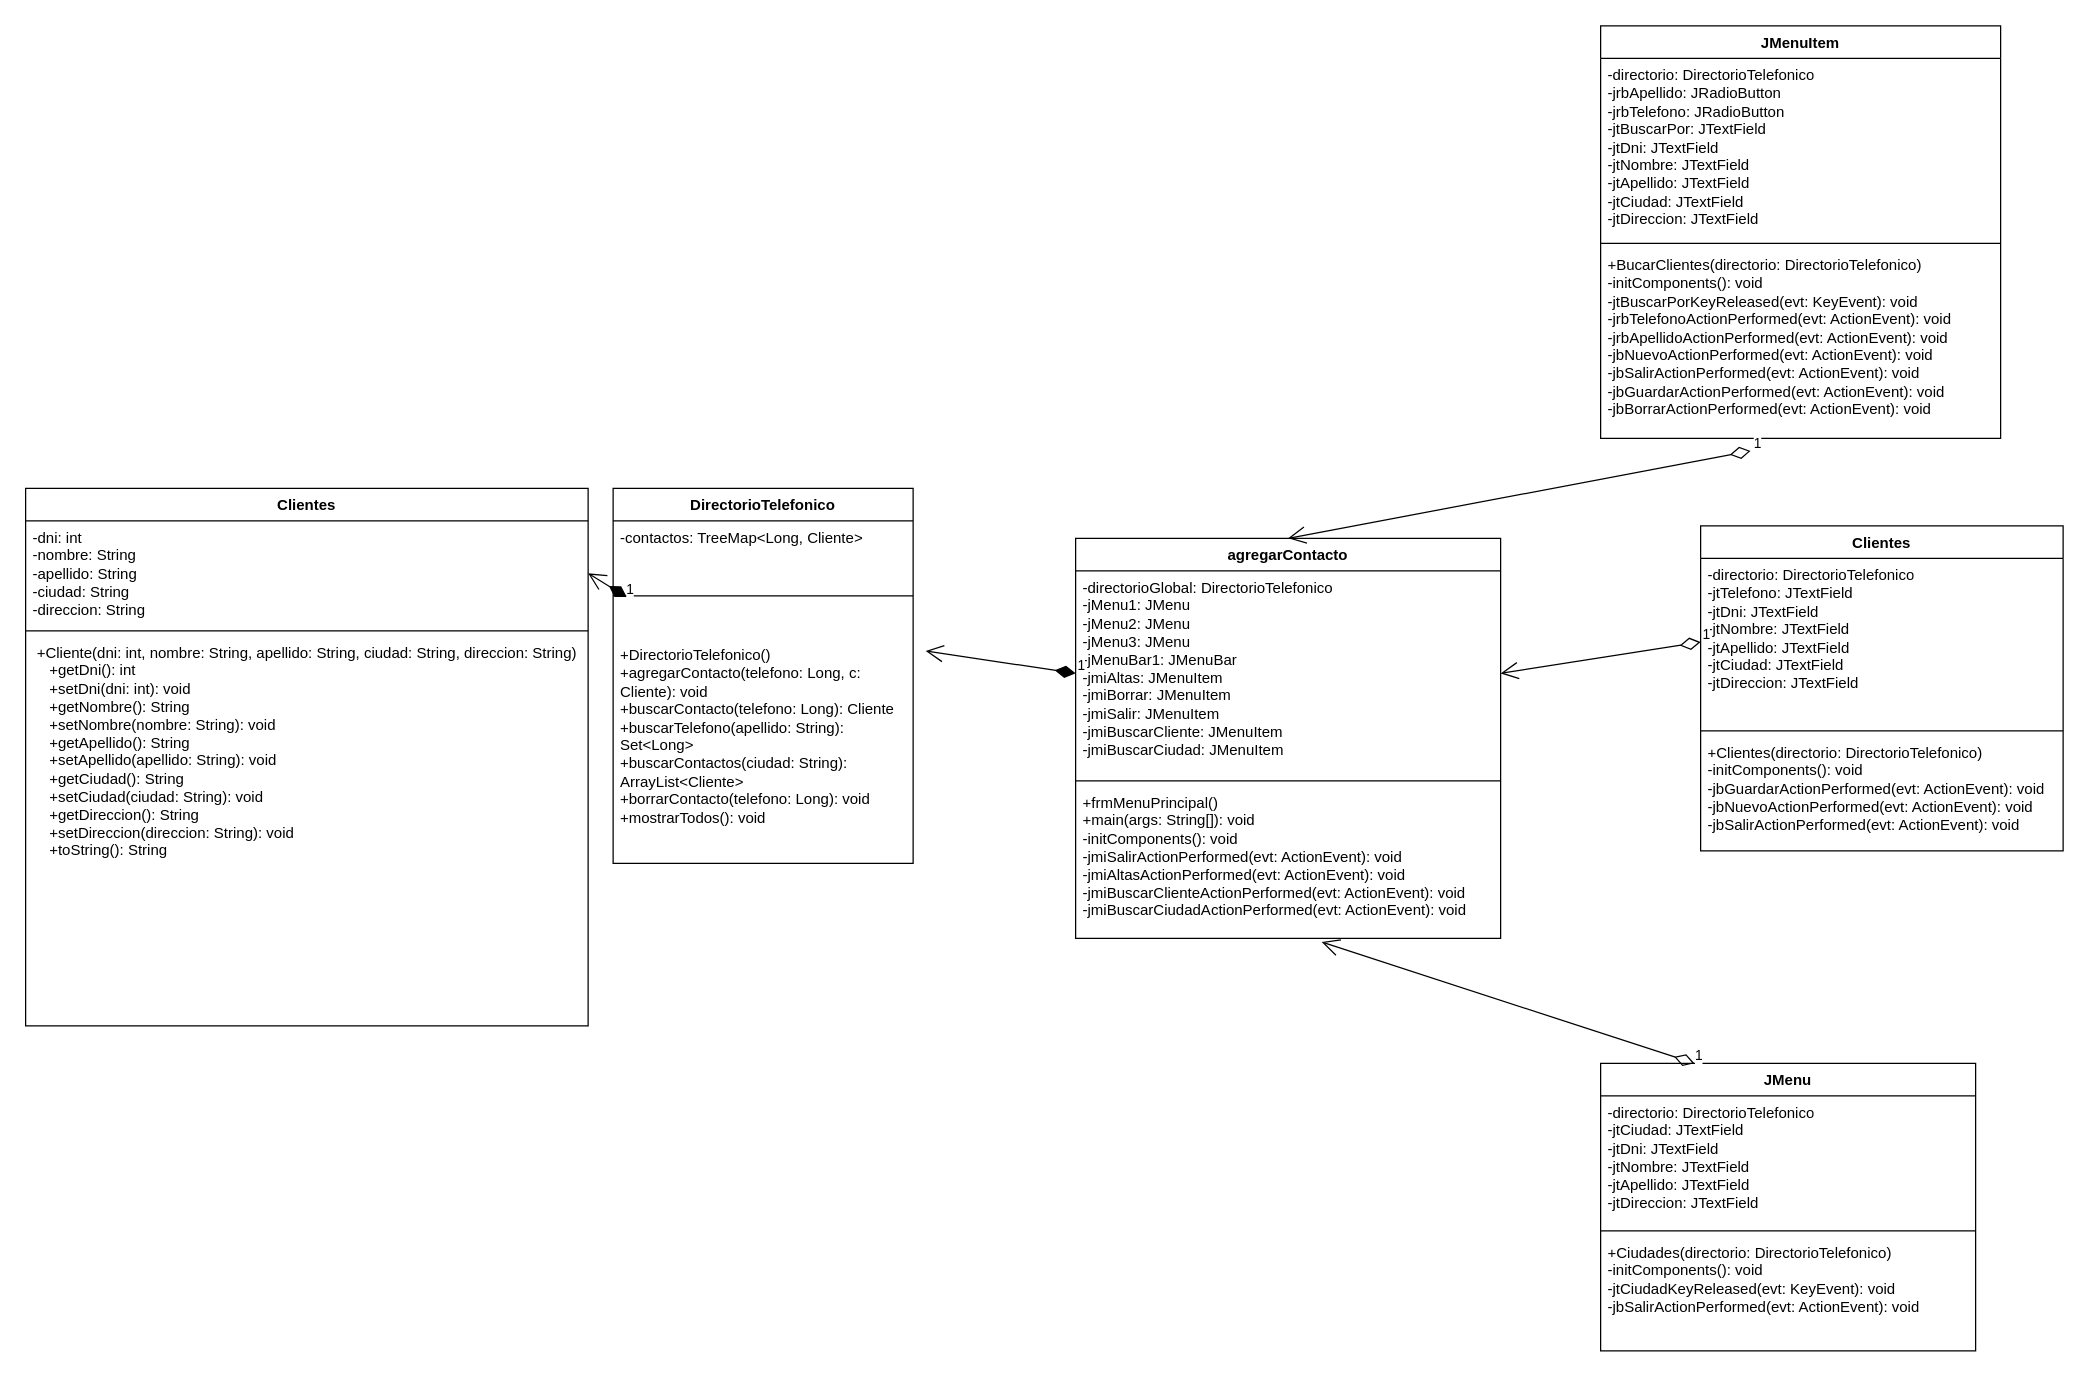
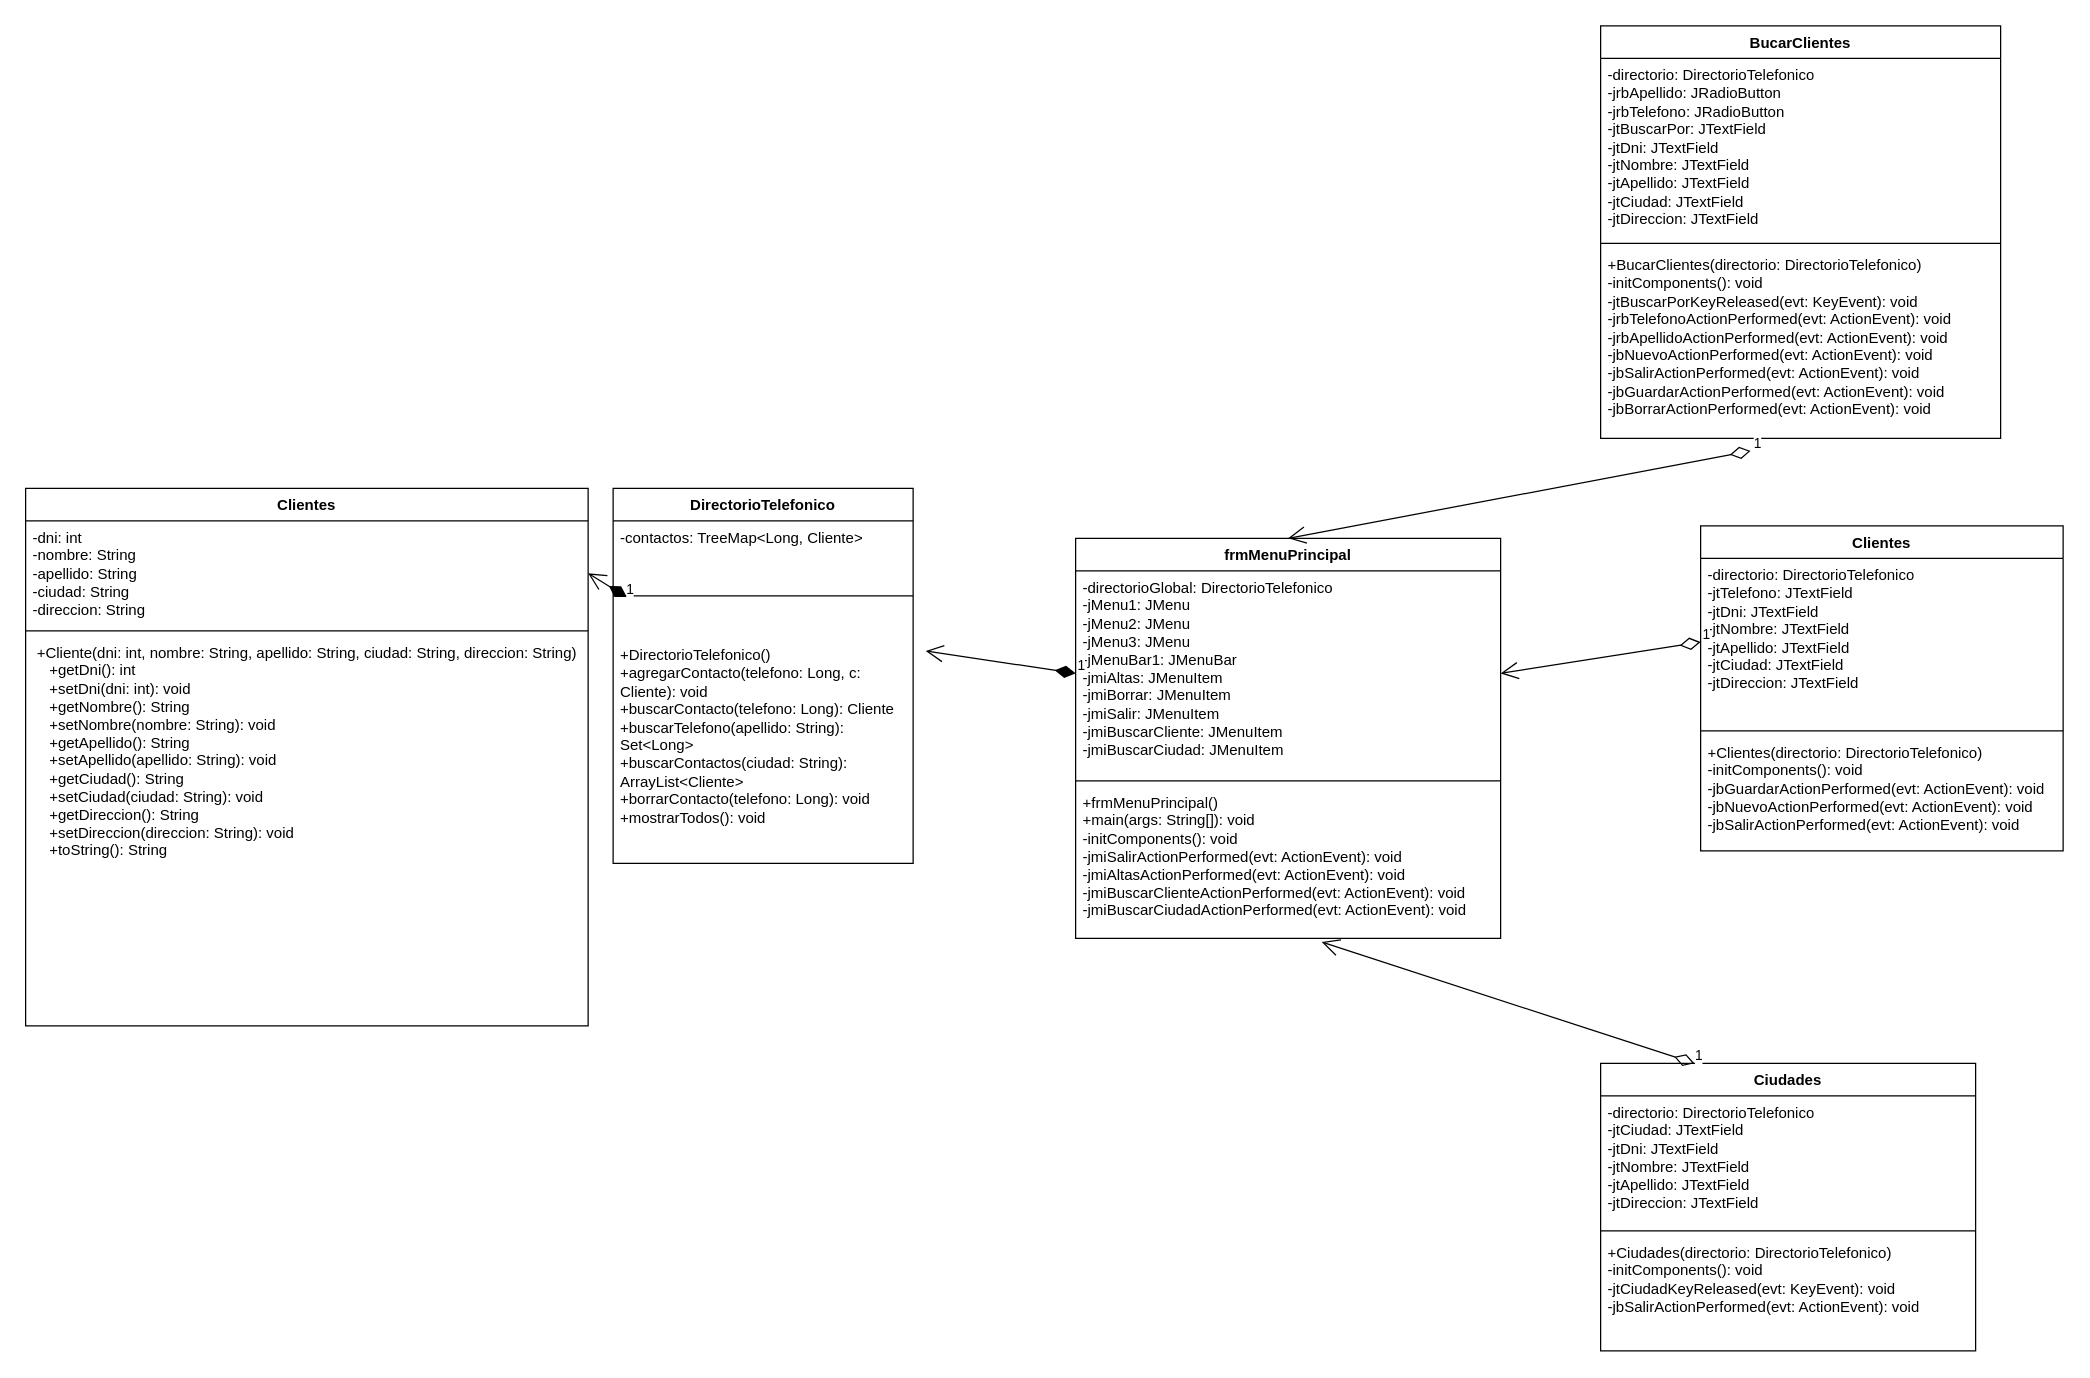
- <mxCell id="7" value="JMenuItem " style="swimlane;fontStyle=1;align=center;verticalAlign=top;childLayout=stackLayout;horizontal=1;startSize=26;horizontalStack=0;resizeParent=1;resizeParentMax=0;resizeLast=0;collapsible=1;marginBottom=0;whiteSpace=wrap;html=1;" vertex="1" parent="1"><mxGeometry x="1280" y="20" width="320" height="330" as="geometry" /></mxCell>
+ <mxCell id="7" value="BucarClientes " style="swimlane;fontStyle=1;align=center;verticalAlign=top;childLayout=stackLayout;horizontal=1;startSize=26;horizontalStack=0;resizeParent=1;resizeParentMax=0;resizeLast=0;collapsible=1;marginBottom=0;whiteSpace=wrap;html=1;" vertex="1" parent="1"><mxGeometry x="1280" y="20" width="320" height="330" as="geometry" /></mxCell>
- <mxCell id="19" value=" agregarContacto" style="swimlane;fontStyle=1;align=center;verticalAlign=top;childLayout=stackLayout;horizontal=1;startSize=26;horizontalStack=0;resizeParent=1;resizeParentMax=0;resizeLast=0;collapsible=1;marginBottom=0;whiteSpace=wrap;html=1;" vertex="1" parent="1"><mxGeometry x="860" y="430" width="340" height="320" as="geometry" /></mxCell>
+ <mxCell id="19" value=" frmMenuPrincipal" style="swimlane;fontStyle=1;align=center;verticalAlign=top;childLayout=stackLayout;horizontal=1;startSize=26;horizontalStack=0;resizeParent=1;resizeParentMax=0;resizeLast=0;collapsible=1;marginBottom=0;whiteSpace=wrap;html=1;" vertex="1" parent="1"><mxGeometry x="860" y="430" width="340" height="320" as="geometry" /></mxCell>
- <mxCell id="11" value="JMenu" style="swimlane;fontStyle=1;align=center;verticalAlign=top;childLayout=stackLayout;horizontal=1;startSize=26;horizontalStack=0;resizeParent=1;resizeParentMax=0;resizeLast=0;collapsible=1;marginBottom=0;whiteSpace=wrap;html=1;" vertex="1" parent="1"><mxGeometry x="1280" y="850" width="300" height="230" as="geometry" /></mxCell>
+ <mxCell id="11" value="Ciudades" style="swimlane;fontStyle=1;align=center;verticalAlign=top;childLayout=stackLayout;horizontal=1;startSize=26;horizontalStack=0;resizeParent=1;resizeParentMax=0;resizeLast=0;collapsible=1;marginBottom=0;whiteSpace=wrap;html=1;" vertex="1" parent="1"><mxGeometry x="1280" y="850" width="300" height="230" as="geometry" /></mxCell>
